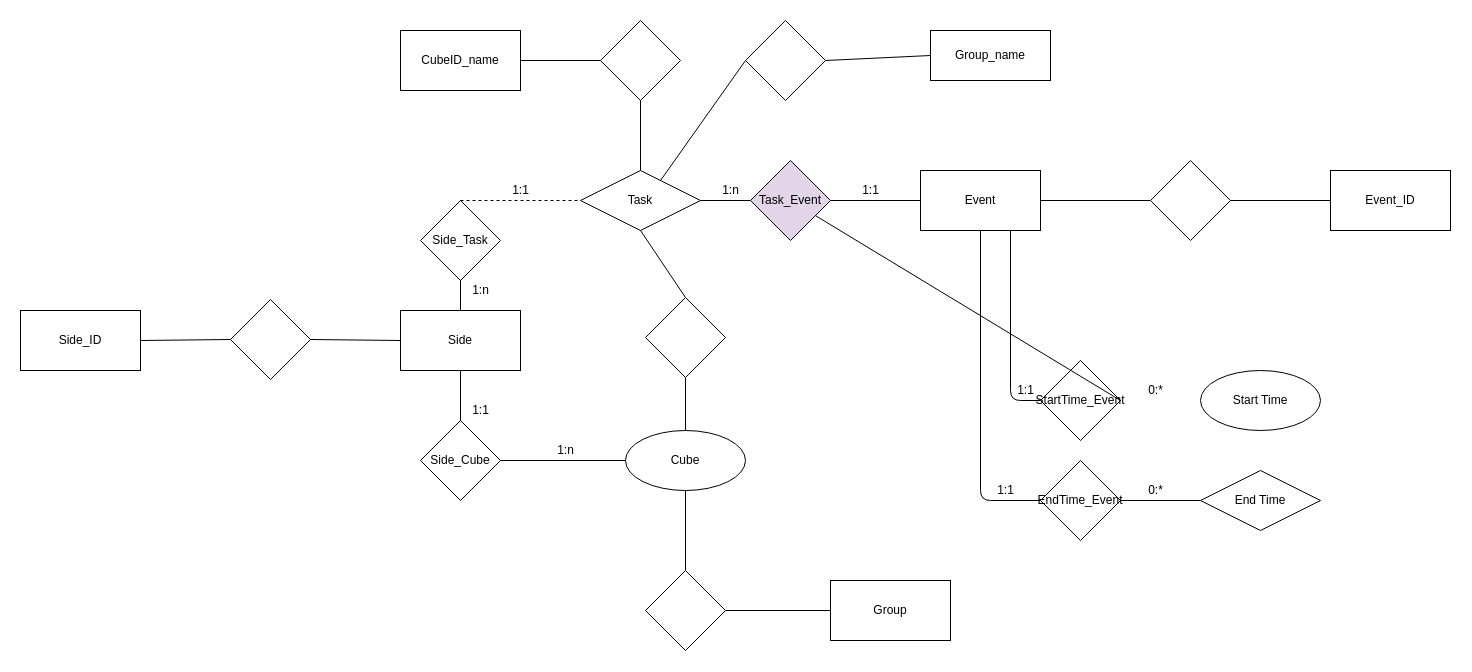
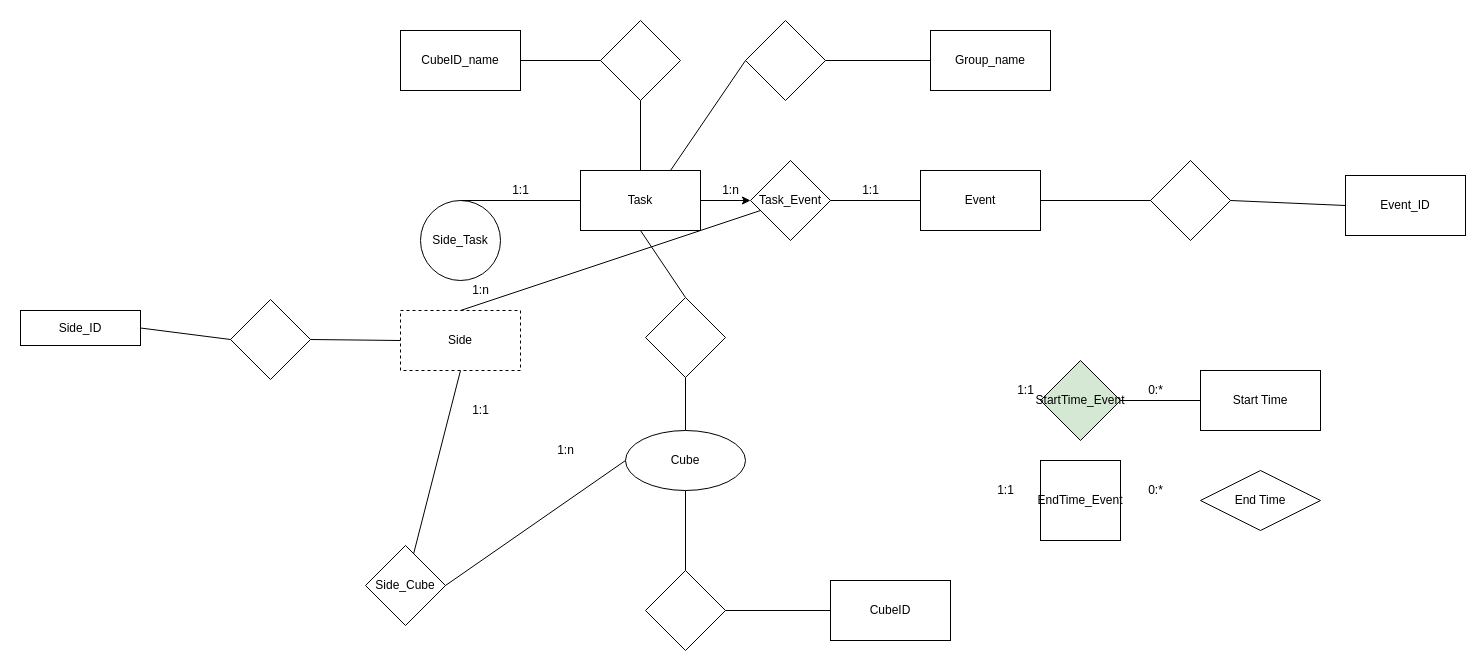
- <mxCell id="40" value="Group_name" style="rounded=0;whiteSpace=wrap;html=1;" parent="1" vertex="1"><mxGeometry x="930" y="30" width="120" height="50" as="geometry" /></mxCell>
+ <mxCell id="40" value="Group_name" style="rounded=0;whiteSpace=wrap;html=1;" parent="1" vertex="1"><mxGeometry x="930" y="30" width="120" height="60" as="geometry" /></mxCell>
- <mxCell id="34" value="" style="endArrow=none;html=1;exitX=0.5;exitY=0;exitDx=0;exitDy=0;entryX=0;entryY=0.5;entryDx=0;entryDy=0;dashed=1;" parent="1" source="33" target="2" edge="1"><mxGeometry width="50" height="50" relative="1" as="geometry"><mxPoint x="450" y="160" as="sourcePoint" /><mxPoint x="500" y="110" as="targetPoint" /></mxGeometry></mxCell>
+ <mxCell id="34" value="" style="endArrow=none;html=1;exitX=0.5;exitY=0;exitDx=0;exitDy=0;entryX=0;entryY=0.5;entryDx=0;entryDy=0;" parent="1" source="33" target="2" edge="1"><mxGeometry width="50" height="50" relative="1" as="geometry"><mxPoint x="450" y="160" as="sourcePoint" /><mxPoint x="500" y="110" as="targetPoint" /></mxGeometry></mxCell>
- <mxCell id="2" value="Task" style="rhombus;whiteSpace=wrap;html=1;" parent="1" vertex="1"><mxGeometry x="580" y="170" width="120" height="60" as="geometry" /></mxCell>
+ <mxCell id="2" value="Task" style="rounded=0;whiteSpace=wrap;html=1;" parent="1" vertex="1"><mxGeometry x="580" y="170" width="120" height="60" as="geometry" /></mxCell>
- <mxCell id="7" value="" style="endArrow=none;html=1;entryX=0;entryY=0.5;entryDx=0;entryDy=0;exitX=1;exitY=0.5;exitDx=0;exitDy=0;" parent="1" source="2" target="5" edge="1"><mxGeometry width="50" height="50" relative="1" as="geometry"><mxPoint x="700" y="230" as="sourcePoint" /><mxPoint x="750" y="180" as="targetPoint" /></mxGeometry></mxCell>
+ <mxCell id="7" value="" style="endArrow=classic;html=1;entryX=0;entryY=0.5;entryDx=0;entryDy=0;exitX=1;exitY=0.5;exitDx=0;exitDy=0;" parent="1" source="2" target="5" edge="1"><mxGeometry width="50" height="50" relative="1" as="geometry"><mxPoint x="700" y="230" as="sourcePoint" /><mxPoint x="750" y="180" as="targetPoint" /></mxGeometry></mxCell>
- <mxCell id="5" value="Task_Event" style="rhombus;whiteSpace=wrap;html=1;fillColor=#e1d5e7;" parent="1" vertex="1"><mxGeometry x="750" y="160" width="80" height="80" as="geometry" /></mxCell>
+ <mxCell id="5" value="Task_Event" style="rhombus;whiteSpace=wrap;html=1;" parent="1" vertex="1"><mxGeometry x="750" y="160" width="80" height="80" as="geometry" /></mxCell>
- <mxCell id="11" value="Event_ID" style="rounded=0;whiteSpace=wrap;html=1;" parent="1" vertex="1"><mxGeometry x="1330" y="170" width="120" height="60" as="geometry" /></mxCell>
+ <mxCell id="11" value="Event_ID" style="rounded=0;whiteSpace=wrap;html=1;" parent="1" vertex="1"><mxGeometry x="1345" y="175" width="120" height="60" as="geometry" /></mxCell>
- <mxCell id="33" value="Side_Task" style="rhombus;whiteSpace=wrap;html=1;" parent="1" vertex="1"><mxGeometry x="420" y="200" width="80" height="80" as="geometry" /></mxCell>
+ <mxCell id="33" value="Side_Task" style="ellipse;whiteSpace=wrap;html=1;" parent="1" vertex="1"><mxGeometry x="420" y="200" width="80" height="80" as="geometry" /></mxCell>
- <mxCell id="35" value="" style="endArrow=none;html=1;entryX=0.5;entryY=1;entryDx=0;entryDy=0;exitX=0.5;exitY=0;exitDx=0;exitDy=0;" parent="1" source="25" target="33" edge="1"><mxGeometry width="50" height="50" relative="1" as="geometry"><mxPoint x="440" y="310" as="sourcePoint" /><mxPoint x="490" y="260" as="targetPoint" /></mxGeometry></mxCell>
+ <mxCell id="35" value="" style="endArrow=none;html=1;exitX=0.5;exitY=0;exitDx=0;exitDy=0;" parent="1" source="25" target="5" edge="1"><mxGeometry width="50" height="50" relative="1" as="geometry"><mxPoint x="440" y="310" as="sourcePoint" /><mxPoint x="490" y="260" as="targetPoint" /></mxGeometry></mxCell>
- <mxCell id="46" value="" style="endArrow=none;html=1;exitX=1;exitY=0.5;exitDx=0;exitDy=0;" edge="1" parent="1" source="9" target="5"><mxGeometry width="50" height="50" relative="1" as="geometry"><mxPoint x="1110" y="340" as="sourcePoint" /><mxPoint x="1160" y="290" as="targetPoint" /></mxGeometry></mxCell>
+ <mxCell id="46" value="" style="endArrow=none;html=1;exitX=1;exitY=0.5;exitDx=0;exitDy=0;entryX=0;entryY=0.5;entryDx=0;entryDy=0;" edge="1" parent="1" source="9" target="3"><mxGeometry width="50" height="50" relative="1" as="geometry"><mxPoint x="1110" y="340" as="sourcePoint" /><mxPoint x="1160" y="290" as="targetPoint" /></mxGeometry></mxCell>
- <mxCell id="44" value="" style="endArrow=none;html=1;entryX=0.75;entryY=1;entryDx=0;entryDy=0;exitX=0;exitY=0.5;exitDx=0;exitDy=0;" edge="1" parent="1" source="9" target="4"><mxGeometry width="50" height="50" relative="1" as="geometry"><mxPoint x="900" y="330" as="sourcePoint" /><mxPoint x="950" y="280" as="targetPoint" /><Array as="points"><mxPoint x="1010" y="400" /></Array></mxGeometry></mxCell>
- <mxCell id="49" value="Side_ID" style="rounded=0;whiteSpace=wrap;html=1;" vertex="1" parent="1"><mxGeometry x="20" y="310" width="120" height="60" as="geometry" /></mxCell>
+ <mxCell id="49" value="Side_ID" style="rounded=0;whiteSpace=wrap;html=1;" vertex="1" parent="1"><mxGeometry x="20" y="310" width="120" height="35" as="geometry" /></mxCell>
- <mxCell id="25" value="Side&lt;br&gt;" style="rounded=0;whiteSpace=wrap;html=1;" parent="1" vertex="1"><mxGeometry x="400" y="310" width="120" height="60" as="geometry" /></mxCell>
+ <mxCell id="25" value="Side&lt;br&gt;" style="rounded=0;whiteSpace=wrap;html=1;dashed=1;" parent="1" vertex="1"><mxGeometry x="400" y="310" width="120" height="60" as="geometry" /></mxCell>
- <mxCell id="45" value="" style="endArrow=none;html=1;entryX=0.5;entryY=1;entryDx=0;entryDy=0;exitX=0;exitY=0.5;exitDx=0;exitDy=0;" edge="1" parent="1" source="10" target="4"><mxGeometry width="50" height="50" relative="1" as="geometry"><mxPoint x="980" y="500" as="sourcePoint" /><mxPoint x="980" y="270" as="targetPoint" /><Array as="points"><mxPoint x="980" y="500" /></Array></mxGeometry></mxCell>
- <mxCell id="9" value="StartTime_Event" style="rhombus;whiteSpace=wrap;html=1;" parent="1" vertex="1"><mxGeometry x="1040" y="360" width="80" height="80" as="geometry" /></mxCell>
+ <mxCell id="9" value="StartTime_Event" style="rhombus;whiteSpace=wrap;html=1;fillColor=#d5e8d4;" parent="1" vertex="1"><mxGeometry x="1040" y="360" width="80" height="80" as="geometry" /></mxCell>
- <mxCell id="3" value="Start Time" style="ellipse;whiteSpace=wrap;html=1;" parent="1" vertex="1"><mxGeometry x="1200" y="370" width="120" height="60" as="geometry" /></mxCell>
+ <mxCell id="3" value="Start Time" style="rounded=0;whiteSpace=wrap;html=1;" parent="1" vertex="1"><mxGeometry x="1200" y="370" width="120" height="60" as="geometry" /></mxCell>
- <mxCell id="30" value="Side_Cube" style="rhombus;whiteSpace=wrap;html=1;" parent="1" vertex="1"><mxGeometry x="420" y="420" width="80" height="80" as="geometry" /></mxCell>
+ <mxCell id="30" value="Side_Cube" style="rhombus;whiteSpace=wrap;html=1;" parent="1" vertex="1"><mxGeometry x="365" y="545" width="80" height="80" as="geometry" /></mxCell>
- <mxCell id="10" value="EndTime_Event" style="rhombus;whiteSpace=wrap;html=1;" parent="1" vertex="1"><mxGeometry x="1040" y="460" width="80" height="80" as="geometry" /></mxCell>
+ <mxCell id="10" value="EndTime_Event" style="whiteSpace=wrap;html=1;rounded=0;" parent="1" vertex="1"><mxGeometry x="1040" y="460" width="80" height="80" as="geometry" /></mxCell>
- <mxCell id="47" value="" style="endArrow=none;html=1;exitX=1;exitY=0.5;exitDx=0;exitDy=0;entryX=0;entryY=0.5;entryDx=0;entryDy=0;" edge="1" parent="1" source="10" target="8"><mxGeometry width="50" height="50" relative="1" as="geometry"><mxPoint x="1140" y="590" as="sourcePoint" /><mxPoint x="1190" y="540" as="targetPoint" /></mxGeometry></mxCell>
- <mxCell id="12" value="Group" style="rounded=0;whiteSpace=wrap;html=1;" parent="1" vertex="1"><mxGeometry x="830" y="580" width="120" height="60" as="geometry" /></mxCell>
+ <mxCell id="12" value="CubeID" style="rounded=0;whiteSpace=wrap;html=1;" parent="1" vertex="1"><mxGeometry x="830" y="580" width="120" height="60" as="geometry" /></mxCell>
